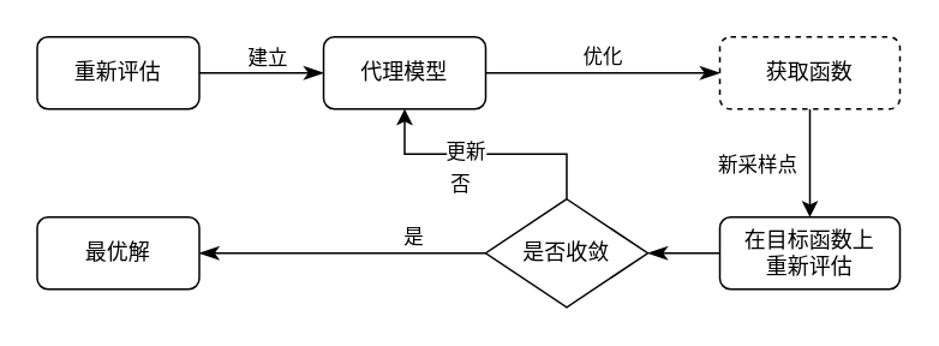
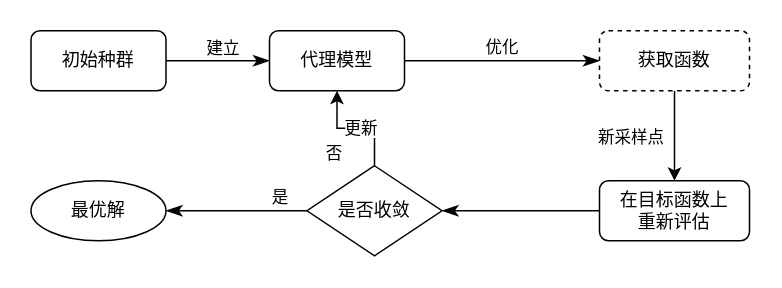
- <mxCell id="4" value="重新评估" style="rounded=1;whiteSpace=wrap;html=1;fontSize=12;glass=0;strokeWidth=1;shadow=0;" vertex="1" parent="1"><mxGeometry x="20" y="20" width="90" height="40" as="geometry" /></mxCell>
+ <mxCell id="4" value="初始种群" style="rounded=1;whiteSpace=wrap;html=1;fontSize=12;glass=0;strokeWidth=1;shadow=0;" vertex="1" parent="1"><mxGeometry x="20" y="20" width="90" height="40" as="geometry" /></mxCell>
- <mxCell id="16" value="最优解" style="whiteSpace=wrap;html=1;rounded=1;" vertex="1" parent="1"><mxGeometry x="20" y="120" width="90" height="40" as="geometry" /></mxCell>
+ <mxCell id="16" value="最优解" style="ellipse;whiteSpace=wrap;html=1;" vertex="1" parent="1"><mxGeometry x="20" y="120" width="90" height="40" as="geometry" /></mxCell>
- <mxCell id="15" value="是否收敛" style="rhombus;whiteSpace=wrap;html=1;rounded=0;" vertex="1" parent="1"><mxGeometry x="269" y="110" width="90" height="60" as="geometry" /></mxCell>
+ <mxCell id="15" value="是否收敛" style="rhombus;whiteSpace=wrap;html=1;rounded=0;" vertex="1" parent="1"><mxGeometry x="204" y="110" width="90" height="60" as="geometry" /></mxCell>
